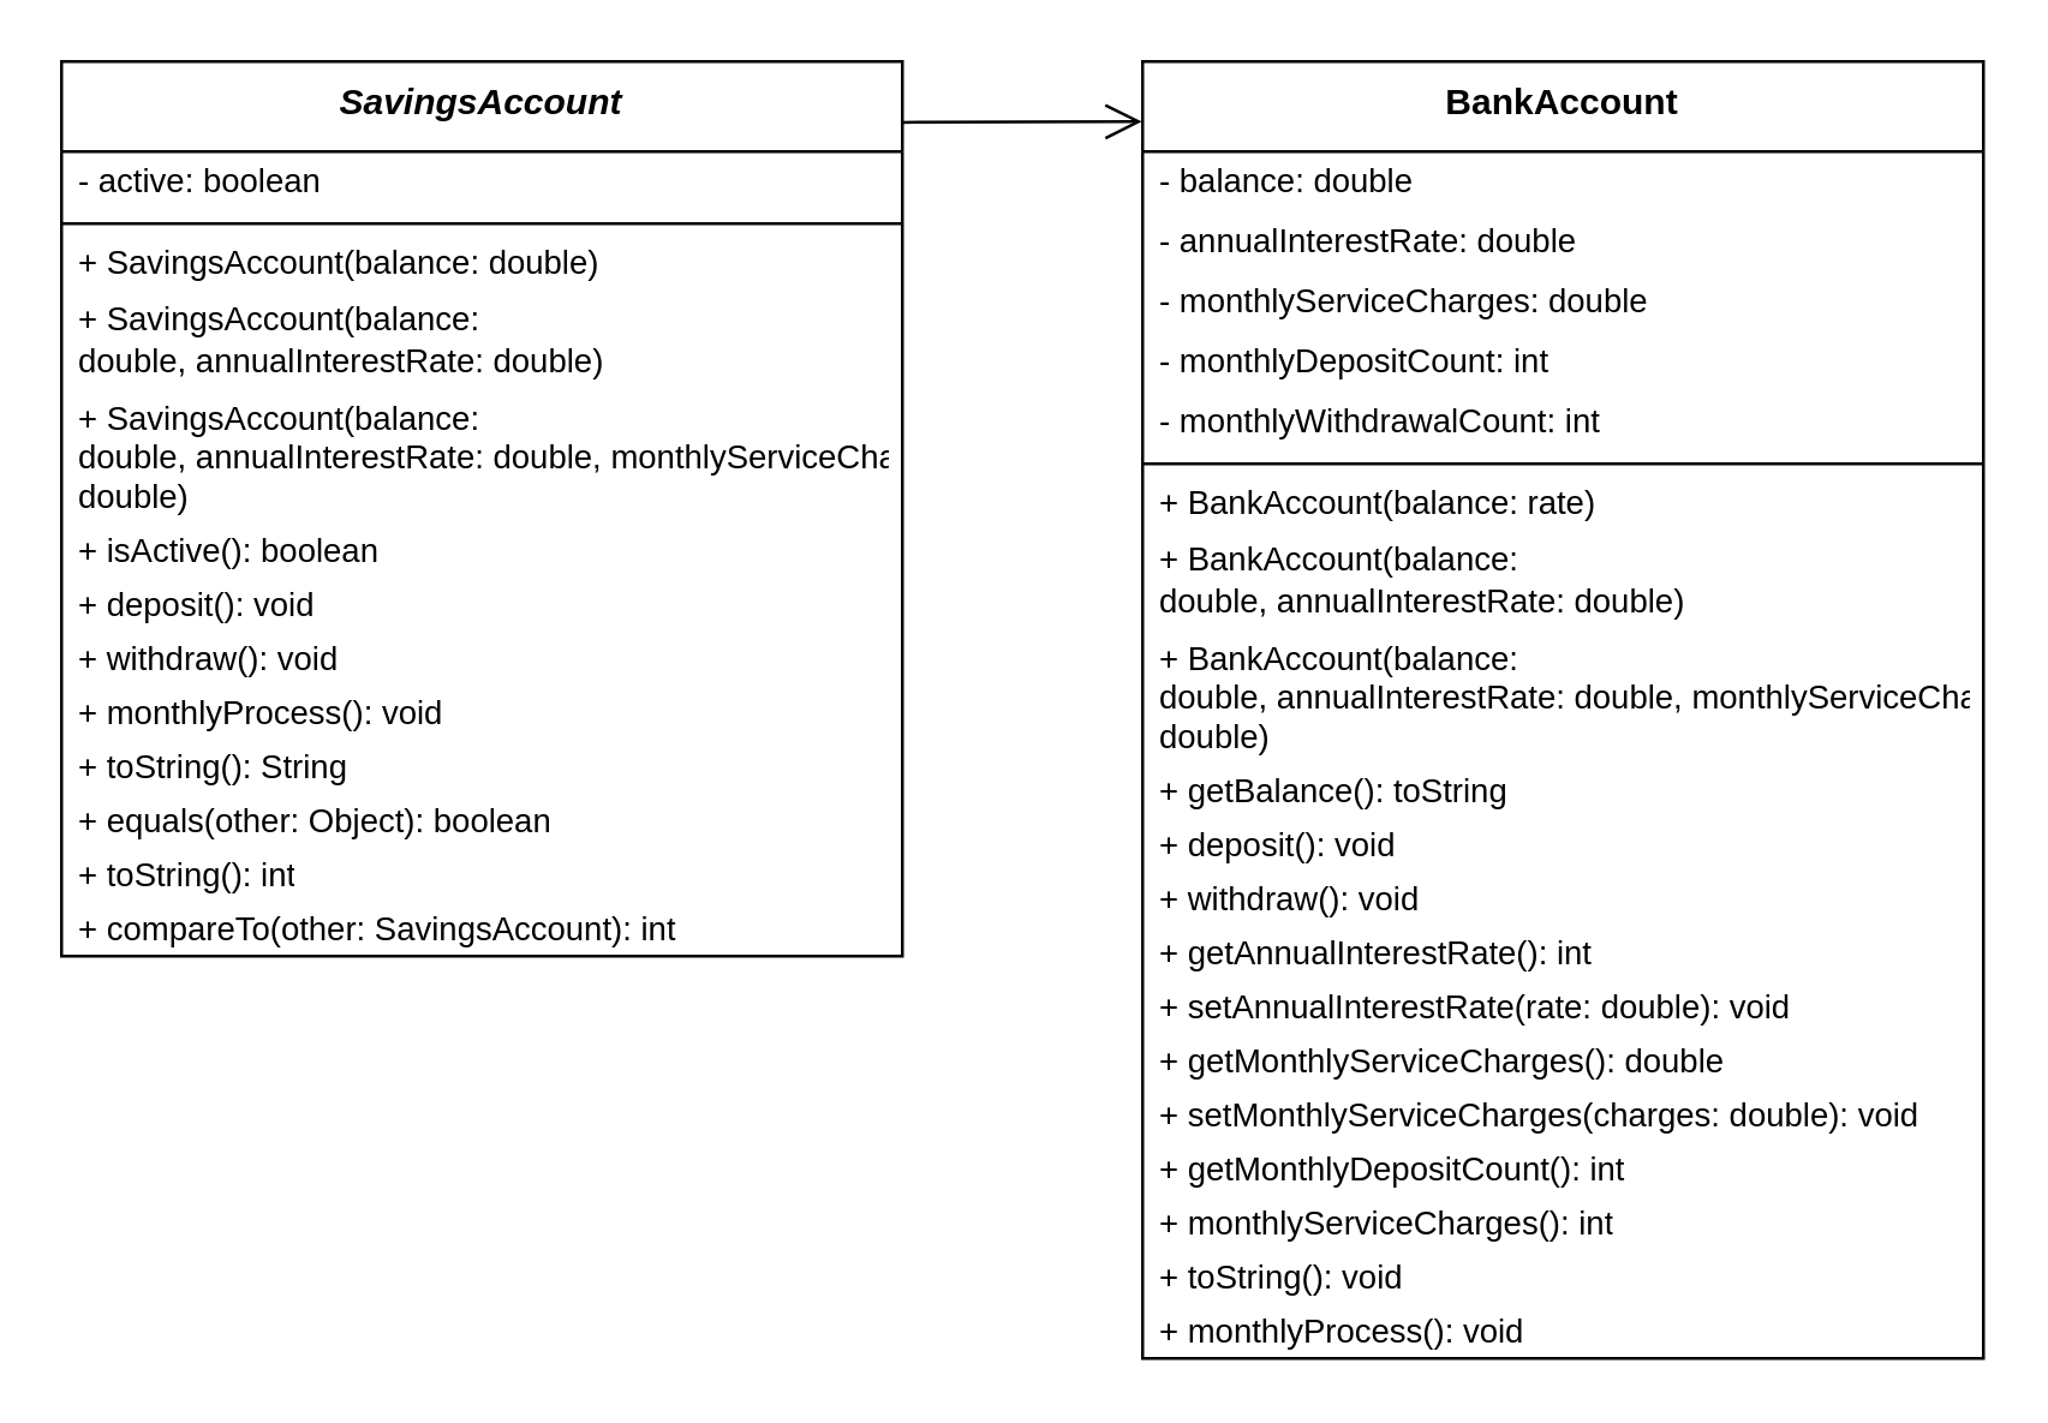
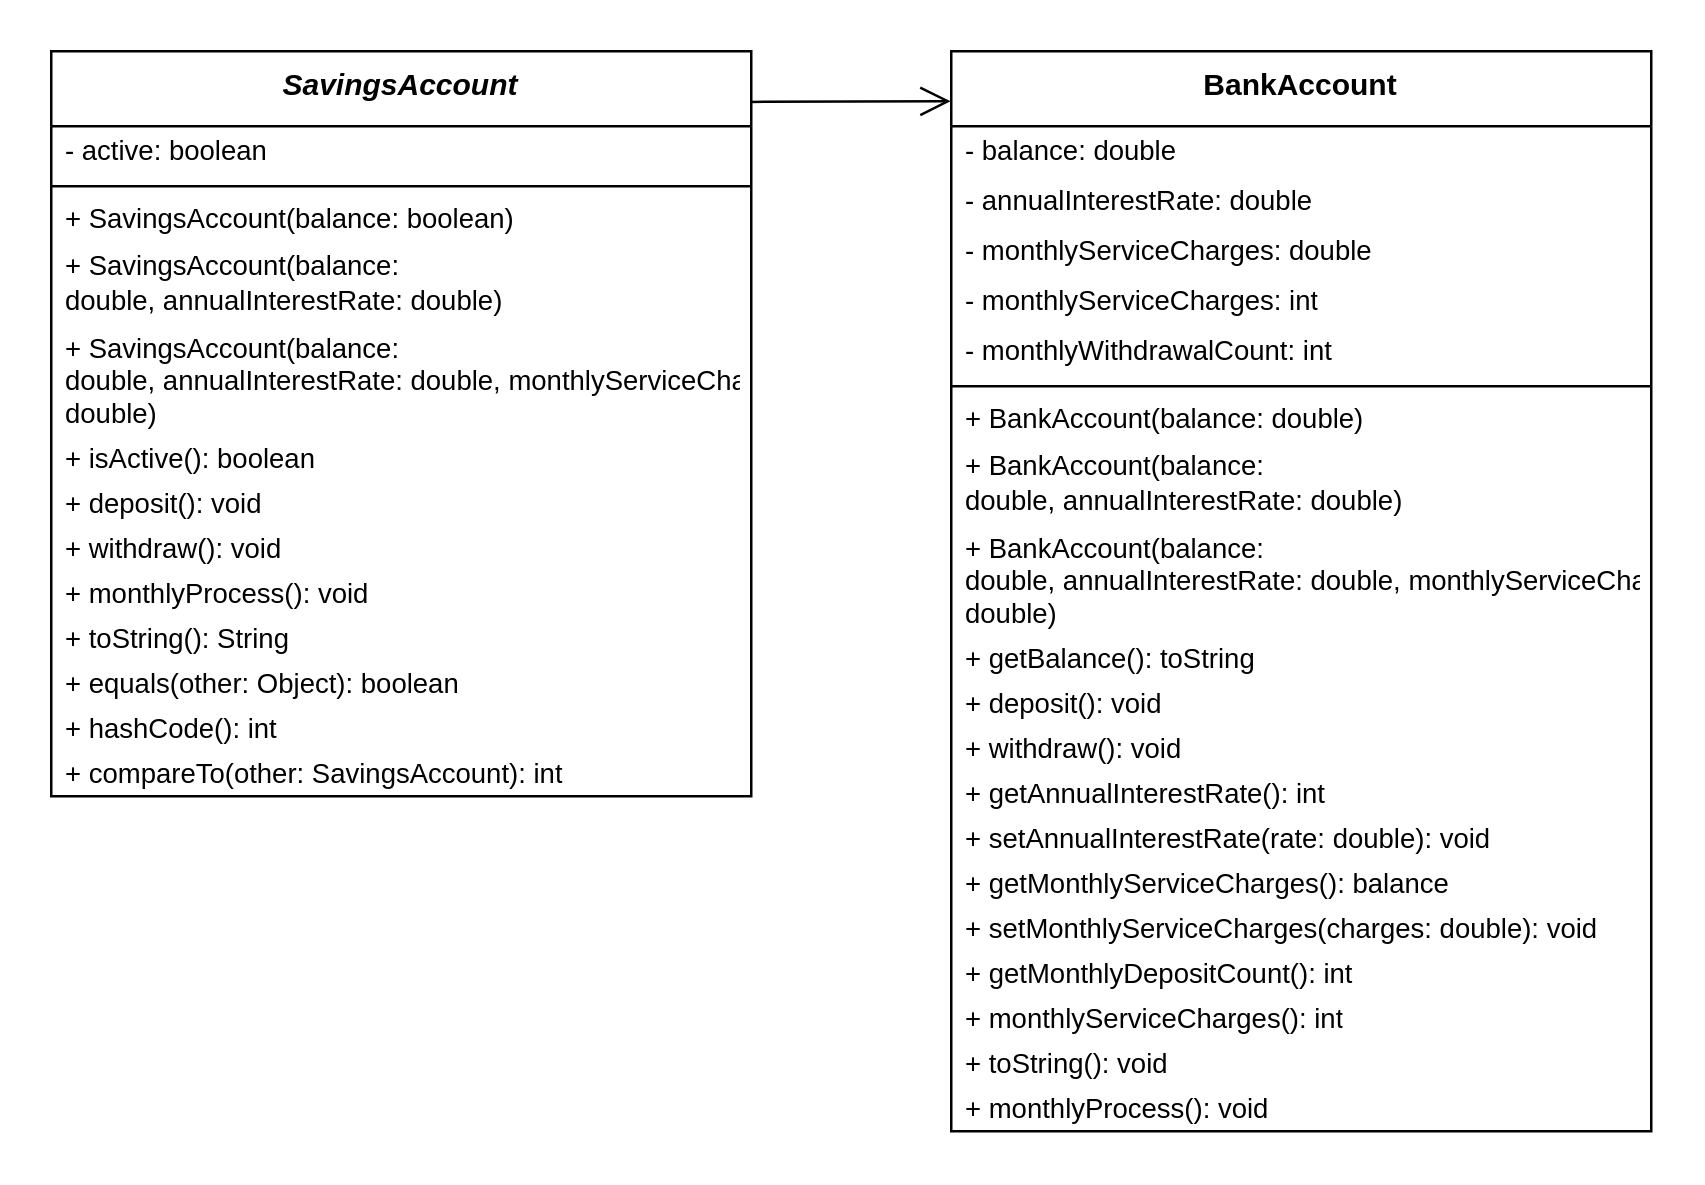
- <mxCell id="26" value="+&amp;nbsp;SavingsAccount(balance: double&lt;span style=&quot;background-color: initial;&quot;&gt;)&lt;/span&gt;" style="text;strokeColor=none;fillColor=none;align=left;verticalAlign=middle;spacingLeft=4;spacingRight=4;overflow=hidden;rotatable=0;points=[[0,0.5],[1,0.5]];portConstraint=eastwest;whiteSpace=wrap;html=1;fontSize=11;" parent="23" vertex="1"><mxGeometry y="58" width="280" height="18" as="geometry" /></mxCell>
+ <mxCell id="26" value="+&amp;nbsp;SavingsAccount(balance: boolean&lt;span style=&quot;background-color: initial;&quot;&gt;)&lt;/span&gt;" style="text;strokeColor=none;fillColor=none;align=left;verticalAlign=middle;spacingLeft=4;spacingRight=4;overflow=hidden;rotatable=0;points=[[0,0.5],[1,0.5]];portConstraint=eastwest;whiteSpace=wrap;html=1;fontSize=11;" parent="23" vertex="1"><mxGeometry y="58" width="280" height="18" as="geometry" /></mxCell>
- <mxCell id="6" value="-&amp;nbsp;monthlyDepositCount&lt;span style=&quot;background-color: initial;&quot;&gt;: int&lt;/span&gt;" style="text;strokeColor=none;fillColor=none;align=left;verticalAlign=middle;spacingLeft=4;spacingRight=4;overflow=hidden;rotatable=0;points=[[0,0.5],[1,0.5]];portConstraint=eastwest;whiteSpace=wrap;html=1;fontSize=11;" parent="2" vertex="1"><mxGeometry y="90" width="280" height="20" as="geometry" /></mxCell>
+ <mxCell id="6" value="-&amp;nbsp;monthlyServiceCharges&lt;span style=&quot;background-color: initial;&quot;&gt;: int&lt;/span&gt;" style="text;strokeColor=none;fillColor=none;align=left;verticalAlign=middle;spacingLeft=4;spacingRight=4;overflow=hidden;rotatable=0;points=[[0,0.5],[1,0.5]];portConstraint=eastwest;whiteSpace=wrap;html=1;fontSize=11;" parent="2" vertex="1"><mxGeometry y="90" width="280" height="20" as="geometry" /></mxCell>
- <mxCell id="9" value="+&amp;nbsp;BankAccount(balance: rate&lt;span style=&quot;background-color: initial;&quot;&gt;)&lt;/span&gt;" style="text;strokeColor=none;fillColor=none;align=left;verticalAlign=middle;spacingLeft=4;spacingRight=4;overflow=hidden;rotatable=0;points=[[0,0.5],[1,0.5]];portConstraint=eastwest;whiteSpace=wrap;html=1;fontSize=11;" parent="2" vertex="1"><mxGeometry y="138" width="280" height="18" as="geometry" /></mxCell>
+ <mxCell id="9" value="+&amp;nbsp;BankAccount(balance: double&lt;span style=&quot;background-color: initial;&quot;&gt;)&lt;/span&gt;" style="text;strokeColor=none;fillColor=none;align=left;verticalAlign=middle;spacingLeft=4;spacingRight=4;overflow=hidden;rotatable=0;points=[[0,0.5],[1,0.5]];portConstraint=eastwest;whiteSpace=wrap;html=1;fontSize=11;" parent="2" vertex="1"><mxGeometry y="138" width="280" height="18" as="geometry" /></mxCell>
- <mxCell id="35" value="+ toString(&lt;span style=&quot;background-color: initial;&quot;&gt;): int&lt;/span&gt;" style="text;strokeColor=none;fillColor=none;align=left;verticalAlign=middle;spacingLeft=4;spacingRight=4;overflow=hidden;rotatable=0;points=[[0,0.5],[1,0.5]];portConstraint=eastwest;whiteSpace=wrap;html=1;fontSize=11;" parent="23" vertex="1"><mxGeometry y="262" width="280" height="18" as="geometry" /></mxCell>
+ <mxCell id="35" value="+ hashCode(&lt;span style=&quot;background-color: initial;&quot;&gt;): int&lt;/span&gt;" style="text;strokeColor=none;fillColor=none;align=left;verticalAlign=middle;spacingLeft=4;spacingRight=4;overflow=hidden;rotatable=0;points=[[0,0.5],[1,0.5]];portConstraint=eastwest;whiteSpace=wrap;html=1;fontSize=11;" parent="23" vertex="1"><mxGeometry y="262" width="280" height="18" as="geometry" /></mxCell>
- <mxCell id="17" value="+&amp;nbsp;getMonthlyServiceCharges(&lt;span style=&quot;background-color: initial;&quot;&gt;): double&lt;/span&gt;" style="text;strokeColor=none;fillColor=none;align=left;verticalAlign=middle;spacingLeft=4;spacingRight=4;overflow=hidden;rotatable=0;points=[[0,0.5],[1,0.5]];portConstraint=eastwest;whiteSpace=wrap;html=1;fontSize=11;" parent="2" vertex="1"><mxGeometry y="324" width="280" height="18" as="geometry" /></mxCell>
+ <mxCell id="17" value="+&amp;nbsp;getMonthlyServiceCharges(&lt;span style=&quot;background-color: initial;&quot;&gt;): balance&lt;/span&gt;" style="text;strokeColor=none;fillColor=none;align=left;verticalAlign=middle;spacingLeft=4;spacingRight=4;overflow=hidden;rotatable=0;points=[[0,0.5],[1,0.5]];portConstraint=eastwest;whiteSpace=wrap;html=1;fontSize=11;" parent="2" vertex="1"><mxGeometry y="324" width="280" height="18" as="geometry" /></mxCell>
